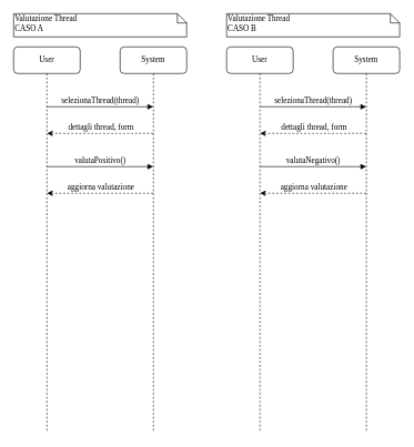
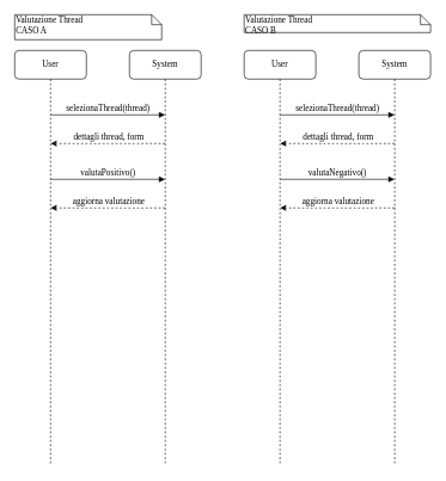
- <mxCell id="4" value="Valutazione Thread&lt;br&gt;CASO A" style="shape=note;whiteSpace=wrap;html=1;size=14;verticalAlign=top;align=left;spacingTop=-6;rounded=0;shadow=0;comic=0;labelBackgroundColor=none;strokeWidth=1;fontFamily=Verdana;fontSize=12" vertex="1" parent="1"><mxGeometry x="20" y="20" width="260" height="35" as="geometry" /></mxCell>
+ <mxCell id="4" value="Valutazione Thread&lt;br&gt;CASO A" style="shape=note;whiteSpace=wrap;html=1;size=14;verticalAlign=top;align=left;spacingTop=-6;rounded=0;shadow=0;comic=0;labelBackgroundColor=none;strokeWidth=1;fontFamily=Verdana;fontSize=12" vertex="1" parent="1"><mxGeometry x="20" y="20" width="205" height="35" as="geometry" /></mxCell>
- <mxCell id="13" value="Valutazione Thread&lt;br&gt;CASO B" style="shape=note;whiteSpace=wrap;html=1;size=14;verticalAlign=top;align=left;spacingTop=-6;rounded=0;shadow=0;comic=0;labelBackgroundColor=none;strokeWidth=1;fontFamily=Verdana;fontSize=12" vertex="1" parent="1"><mxGeometry x="340" y="20" width="260" height="35" as="geometry" /></mxCell>
+ <mxCell id="13" value="Valutazione Thread&lt;br&gt;CASO B" style="shape=note;whiteSpace=wrap;html=1;size=14;verticalAlign=top;align=left;spacingTop=-6;rounded=0;shadow=0;comic=0;labelBackgroundColor=none;strokeWidth=1;fontFamily=Verdana;fontSize=12" vertex="1" parent="1"><mxGeometry x="340" y="20" width="260" height="25" as="geometry" /></mxCell>
